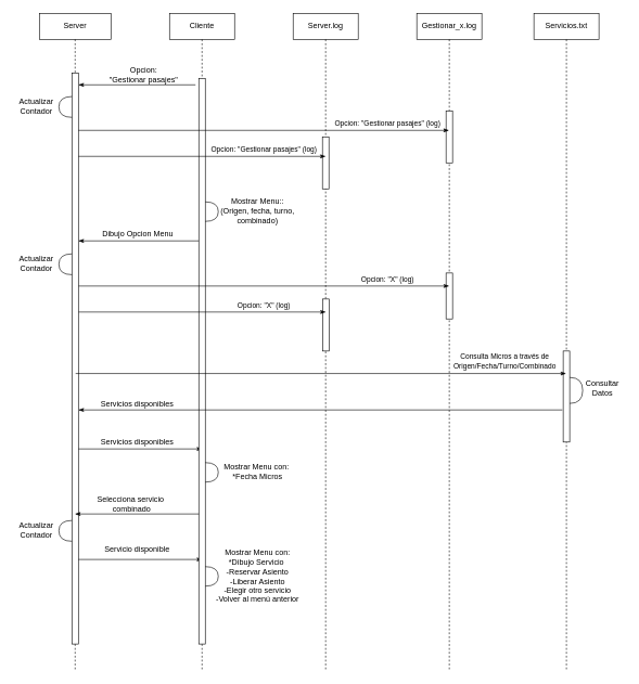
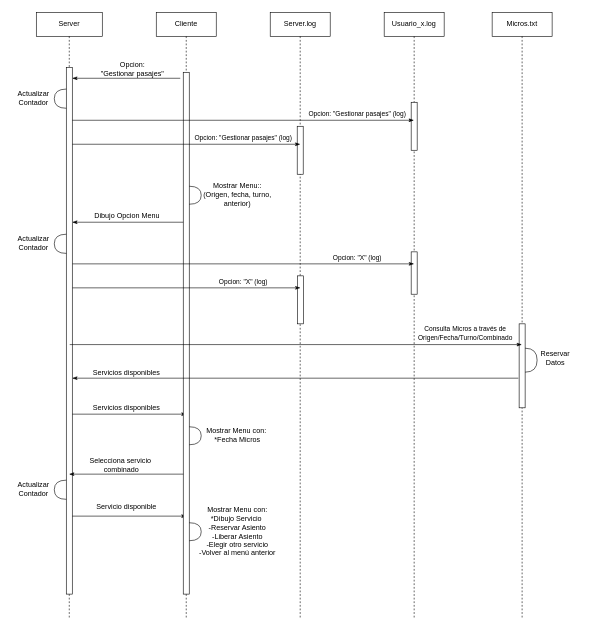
- <mxCell id="13" value="Gestionar_x.log" style="shape=umlLifeline;perimeter=lifelinePerimeter;whiteSpace=wrap;html=1;container=1;collapsible=0;recursiveResize=0;outlineConnect=0;" parent="1" vertex="1"><mxGeometry x="640" y="20" width="100" height="1010" as="geometry" /></mxCell>
+ <mxCell id="13" value="Usuario_x.log" style="shape=umlLifeline;perimeter=lifelinePerimeter;whiteSpace=wrap;html=1;container=1;collapsible=0;recursiveResize=0;outlineConnect=0;" parent="1" vertex="1"><mxGeometry x="640" y="20" width="100" height="1010" as="geometry" /></mxCell>
- <mxCell id="16" value="Servicios.txt" style="shape=umlLifeline;perimeter=lifelinePerimeter;whiteSpace=wrap;html=1;container=1;collapsible=0;recursiveResize=0;outlineConnect=0;" parent="1" vertex="1"><mxGeometry x="820" y="20" width="100" height="1010" as="geometry" /></mxCell>
+ <mxCell id="16" value="Micros.txt" style="shape=umlLifeline;perimeter=lifelinePerimeter;whiteSpace=wrap;html=1;container=1;collapsible=0;recursiveResize=0;outlineConnect=0;" parent="1" vertex="1"><mxGeometry x="820" y="20" width="100" height="1010" as="geometry" /></mxCell>
- <mxCell id="27" value="Mostrar Menu::&lt;br&gt;(Origen, fecha, turno, &lt;br&gt;combinado)" style="text;html=1;align=center;verticalAlign=middle;resizable=0;points=[];autosize=1;" vertex="1" parent="1"><mxGeometry x="330" y="299" width="130" height="50" as="geometry" /></mxCell>
+ <mxCell id="27" value="Mostrar Menu::&lt;br&gt;(Origen, fecha, turno, &lt;br&gt;anterior)" style="text;html=1;align=center;verticalAlign=middle;resizable=0;points=[];autosize=1;" vertex="1" parent="1"><mxGeometry x="330" y="299" width="130" height="50" as="geometry" /></mxCell>
- <mxCell id="37" value="Consultar &lt;br&gt;Datos" style="text;html=1;align=center;verticalAlign=middle;resizable=0;points=[];autosize=1;" vertex="1" parent="1"><mxGeometry x="890" y="582" width="70" height="30" as="geometry" /></mxCell>
+ <mxCell id="37" value="Reservar &lt;br&gt;Datos" style="text;html=1;align=center;verticalAlign=middle;resizable=0;points=[];autosize=1;" vertex="1" parent="1"><mxGeometry x="890" y="582" width="70" height="30" as="geometry" /></mxCell>
